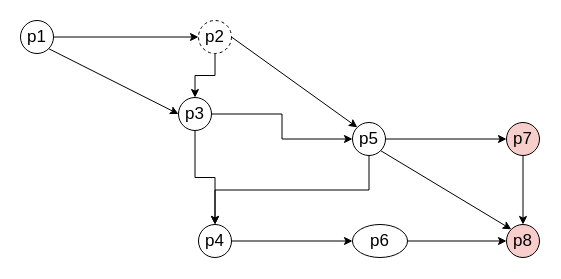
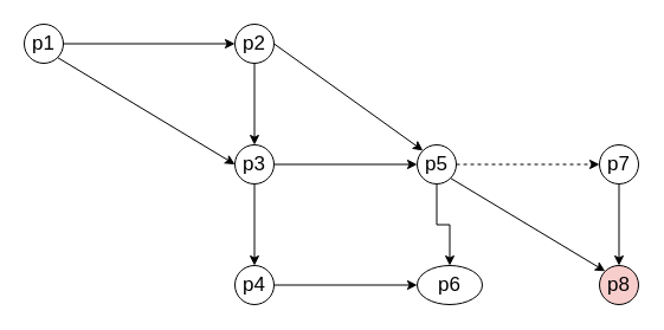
- <mxCell id="21" value="p2" style="ellipse;whiteSpace=wrap;html=1;aspect=fixed;fontSize=17;dashed=1;" vertex="1" parent="1"><mxGeometry x="198" y="20" width="33" height="33" as="geometry" /></mxCell>
+ <mxCell id="21" value="p2" style="ellipse;whiteSpace=wrap;html=1;aspect=fixed;fontSize=17;" vertex="1" parent="1"><mxGeometry x="198" y="20" width="33" height="33" as="geometry" /></mxCell>
- <mxCell id="18" value="p3" style="ellipse;whiteSpace=wrap;html=1;aspect=fixed;fontSize=17;" vertex="1" parent="1"><mxGeometry x="178" y="97" width="33" height="33" as="geometry" /></mxCell>
+ <mxCell id="18" value="p3" style="ellipse;whiteSpace=wrap;html=1;aspect=fixed;fontSize=17;" vertex="1" parent="1"><mxGeometry x="198" y="122" width="33" height="33" as="geometry" /></mxCell>
- <mxCell id="12" style="edgeStyle=orthogonalEdgeStyle;rounded=0;orthogonalLoop=1;jettySize=auto;html=1;exitX=1;exitY=0.5;exitDx=0;exitDy=0;fontSize=17;" edge="1" parent="1" source="15" target="11"><mxGeometry relative="1" as="geometry" /></mxCell>
+ <mxCell id="12" style="edgeStyle=orthogonalEdgeStyle;rounded=0;orthogonalLoop=1;jettySize=auto;html=1;exitX=1;exitY=0.5;exitDx=0;exitDy=0;fontSize=17;dashed=1;" edge="1" parent="1" source="15" target="11"><mxGeometry relative="1" as="geometry" /></mxCell>
- <mxCell id="11" value="p7" style="ellipse;whiteSpace=wrap;html=1;aspect=fixed;fontSize=17;fillColor=#f8cecc;" vertex="1" parent="1"><mxGeometry x="506" y="122" width="33" height="33" as="geometry" /></mxCell>
+ <mxCell id="11" value="p7" style="ellipse;whiteSpace=wrap;html=1;aspect=fixed;fontSize=17;" vertex="1" parent="1"><mxGeometry x="506" y="122" width="33" height="33" as="geometry" /></mxCell>
- <mxCell id="14" style="edgeStyle=orthogonalEdgeStyle;rounded=0;orthogonalLoop=1;jettySize=auto;html=1;exitX=0.5;exitY=1;exitDx=0;exitDy=0;fontSize=17;" edge="1" parent="1" source="15" target="9"><mxGeometry relative="1" as="geometry" /></mxCell>
+ <mxCell id="14" style="edgeStyle=orthogonalEdgeStyle;rounded=0;orthogonalLoop=1;jettySize=auto;html=1;exitX=0.5;exitY=1;exitDx=0;exitDy=0;entryX=0.5;entryY=0;entryDx=0;entryDy=0;fontSize=17;" edge="1" parent="1" source="15" target="7"><mxGeometry relative="1" as="geometry" /></mxCell>
- <mxCell id="6" style="edgeStyle=orthogonalEdgeStyle;rounded=0;orthogonalLoop=1;jettySize=auto;html=1;exitX=1;exitY=0.5;exitDx=0;exitDy=0;fontSize=17;" edge="1" parent="1" source="7" target="5"><mxGeometry relative="1" as="geometry" /></mxCell>
